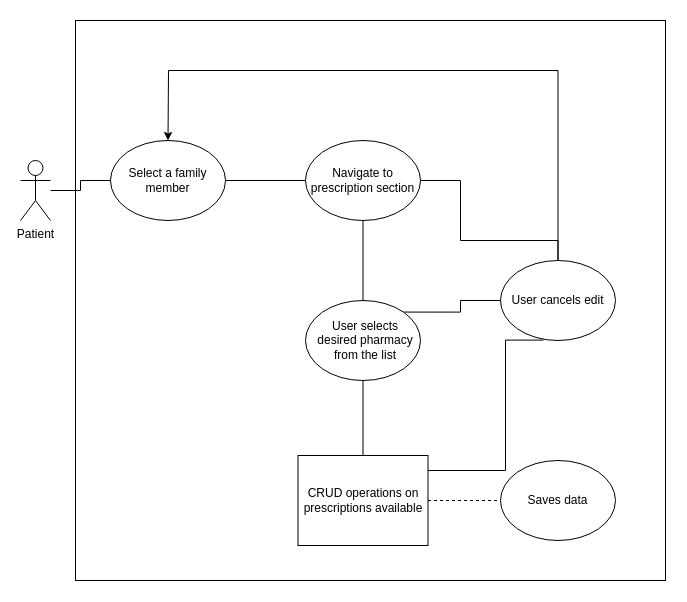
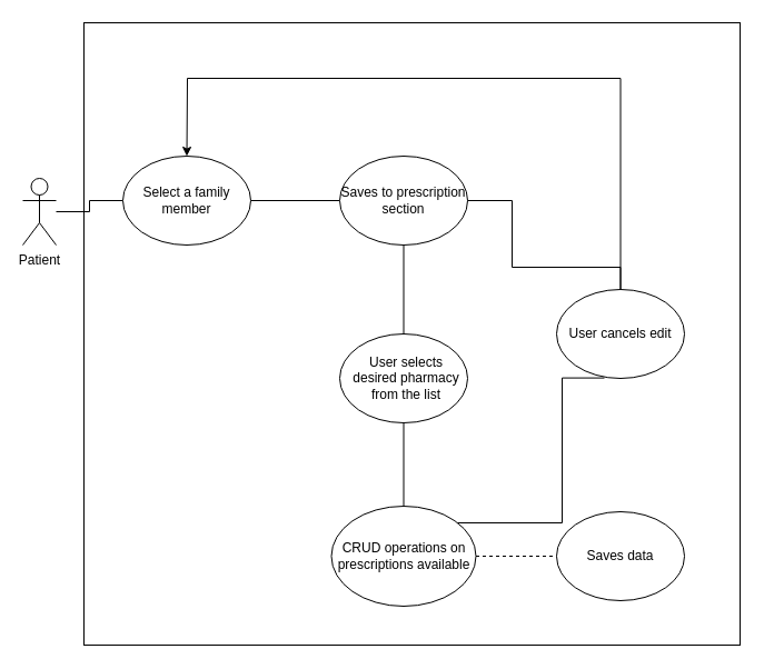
- <mxCell id="8" value="Navigate to prescription section" style="ellipse;whiteSpace=wrap;html=1;verticalAlign=middle;" vertex="1" parent="1"><mxGeometry x="305" y="140" width="115" height="80" as="geometry" /></mxCell>
+ <mxCell id="8" value="Saves to prescription section" style="ellipse;whiteSpace=wrap;html=1;verticalAlign=middle;" vertex="1" parent="1"><mxGeometry x="305" y="140" width="115" height="80" as="geometry" /></mxCell>
- <mxCell id="10" style="edgeStyle=orthogonalEdgeStyle;rounded=0;orthogonalLoop=1;jettySize=auto;html=1;exitX=1;exitY=0;exitDx=0;exitDy=0;endArrow=none;endFill=0;" edge="1" parent="1" source="11" target="17"><mxGeometry relative="1" as="geometry" /></mxCell>
- <mxCell id="13" value="CRUD operations on prescriptions available" style="whiteSpace=wrap;html=1;verticalAlign=middle;rounded=0;" vertex="1" parent="1"><mxGeometry x="297.5" y="455" width="130" height="90" as="geometry" /></mxCell>
+ <mxCell id="13" value="CRUD operations on prescriptions available" style="ellipse;whiteSpace=wrap;html=1;verticalAlign=middle;" vertex="1" parent="1"><mxGeometry x="297.5" y="455" width="130" height="90" as="geometry" /></mxCell>
